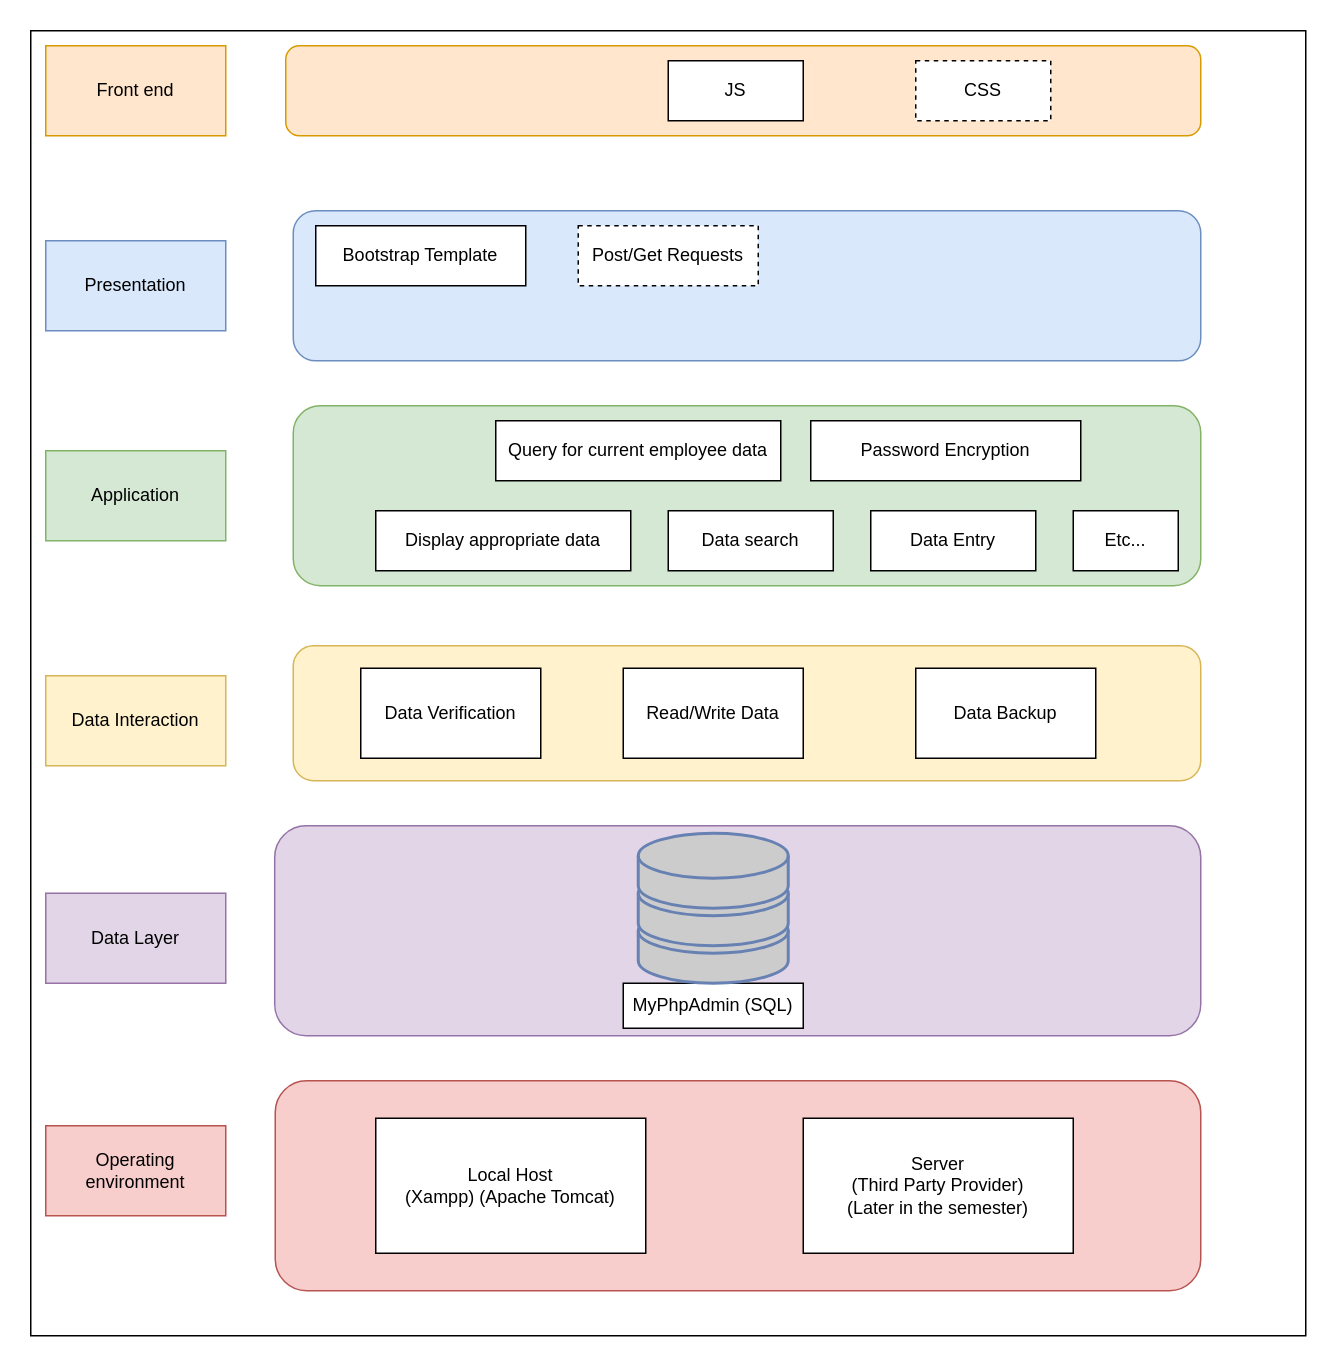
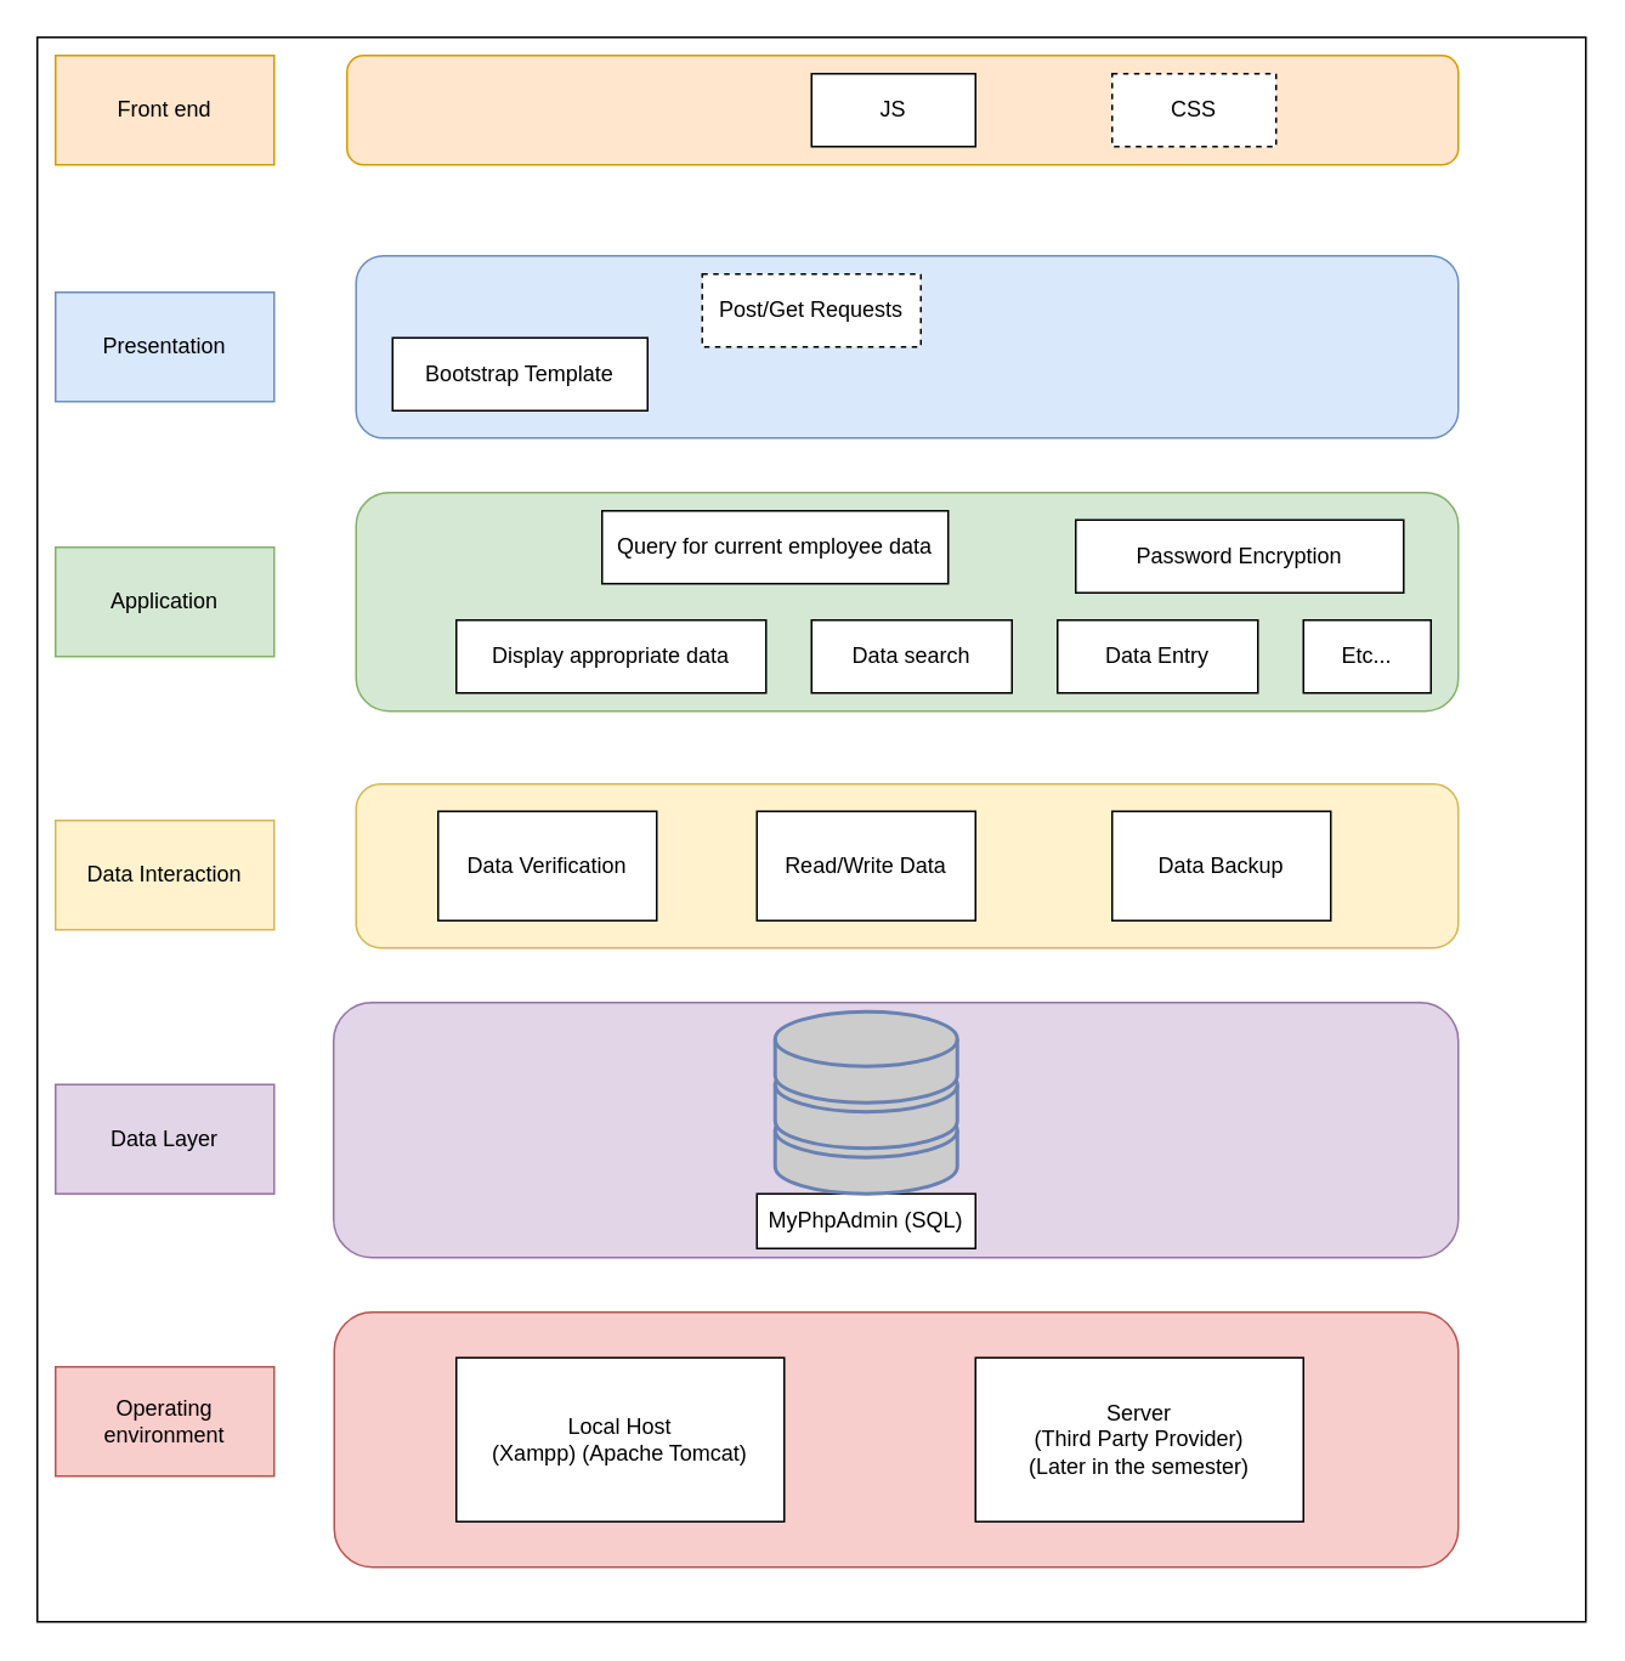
- <mxCell id="9" value="Bootstrap Template" style="rounded=0;whiteSpace=wrap;html=1;" vertex="1" parent="1"><mxGeometry x="210" y="150" width="140" height="40" as="geometry" /></mxCell>
+ <mxCell id="9" value="Bootstrap Template" style="rounded=0;whiteSpace=wrap;html=1;" vertex="1" parent="1"><mxGeometry x="215" y="185" width="140" height="40" as="geometry" /></mxCell>
- <mxCell id="20" value="Password Encryption" style="rounded=0;whiteSpace=wrap;html=1;" vertex="1" parent="1"><mxGeometry x="540" y="280" width="180" height="40" as="geometry" /></mxCell>
+ <mxCell id="20" value="Password Encryption" style="rounded=0;whiteSpace=wrap;html=1;" vertex="1" parent="1"><mxGeometry x="590" y="285" width="180" height="40" as="geometry" /></mxCell>
